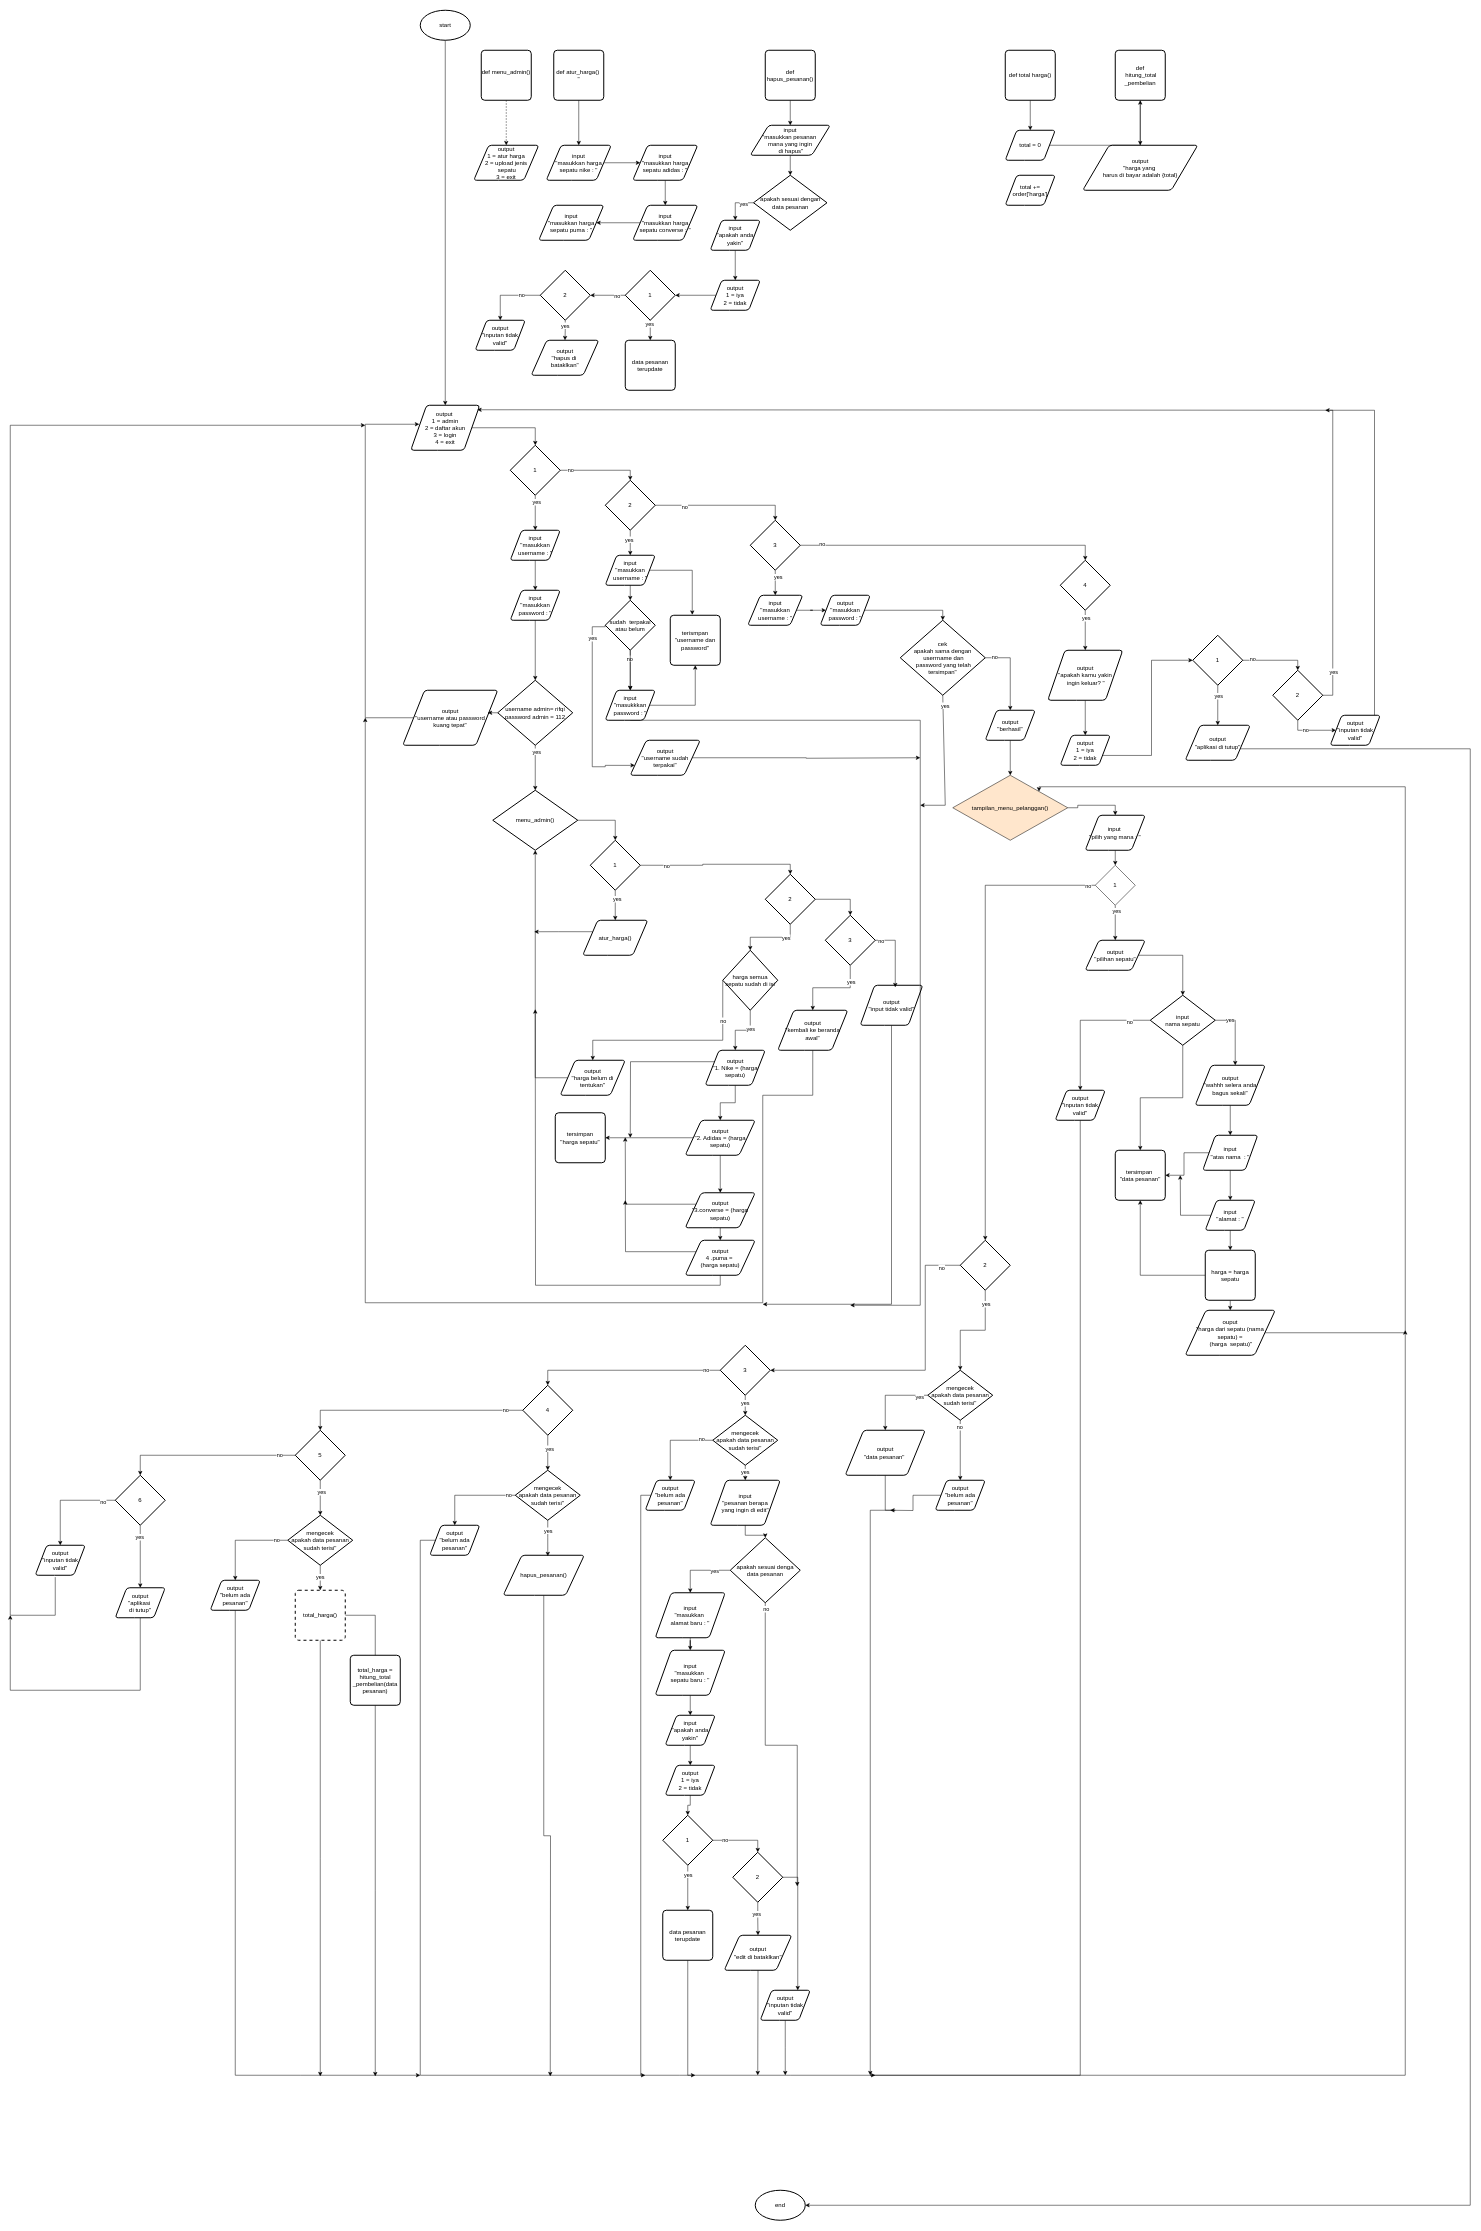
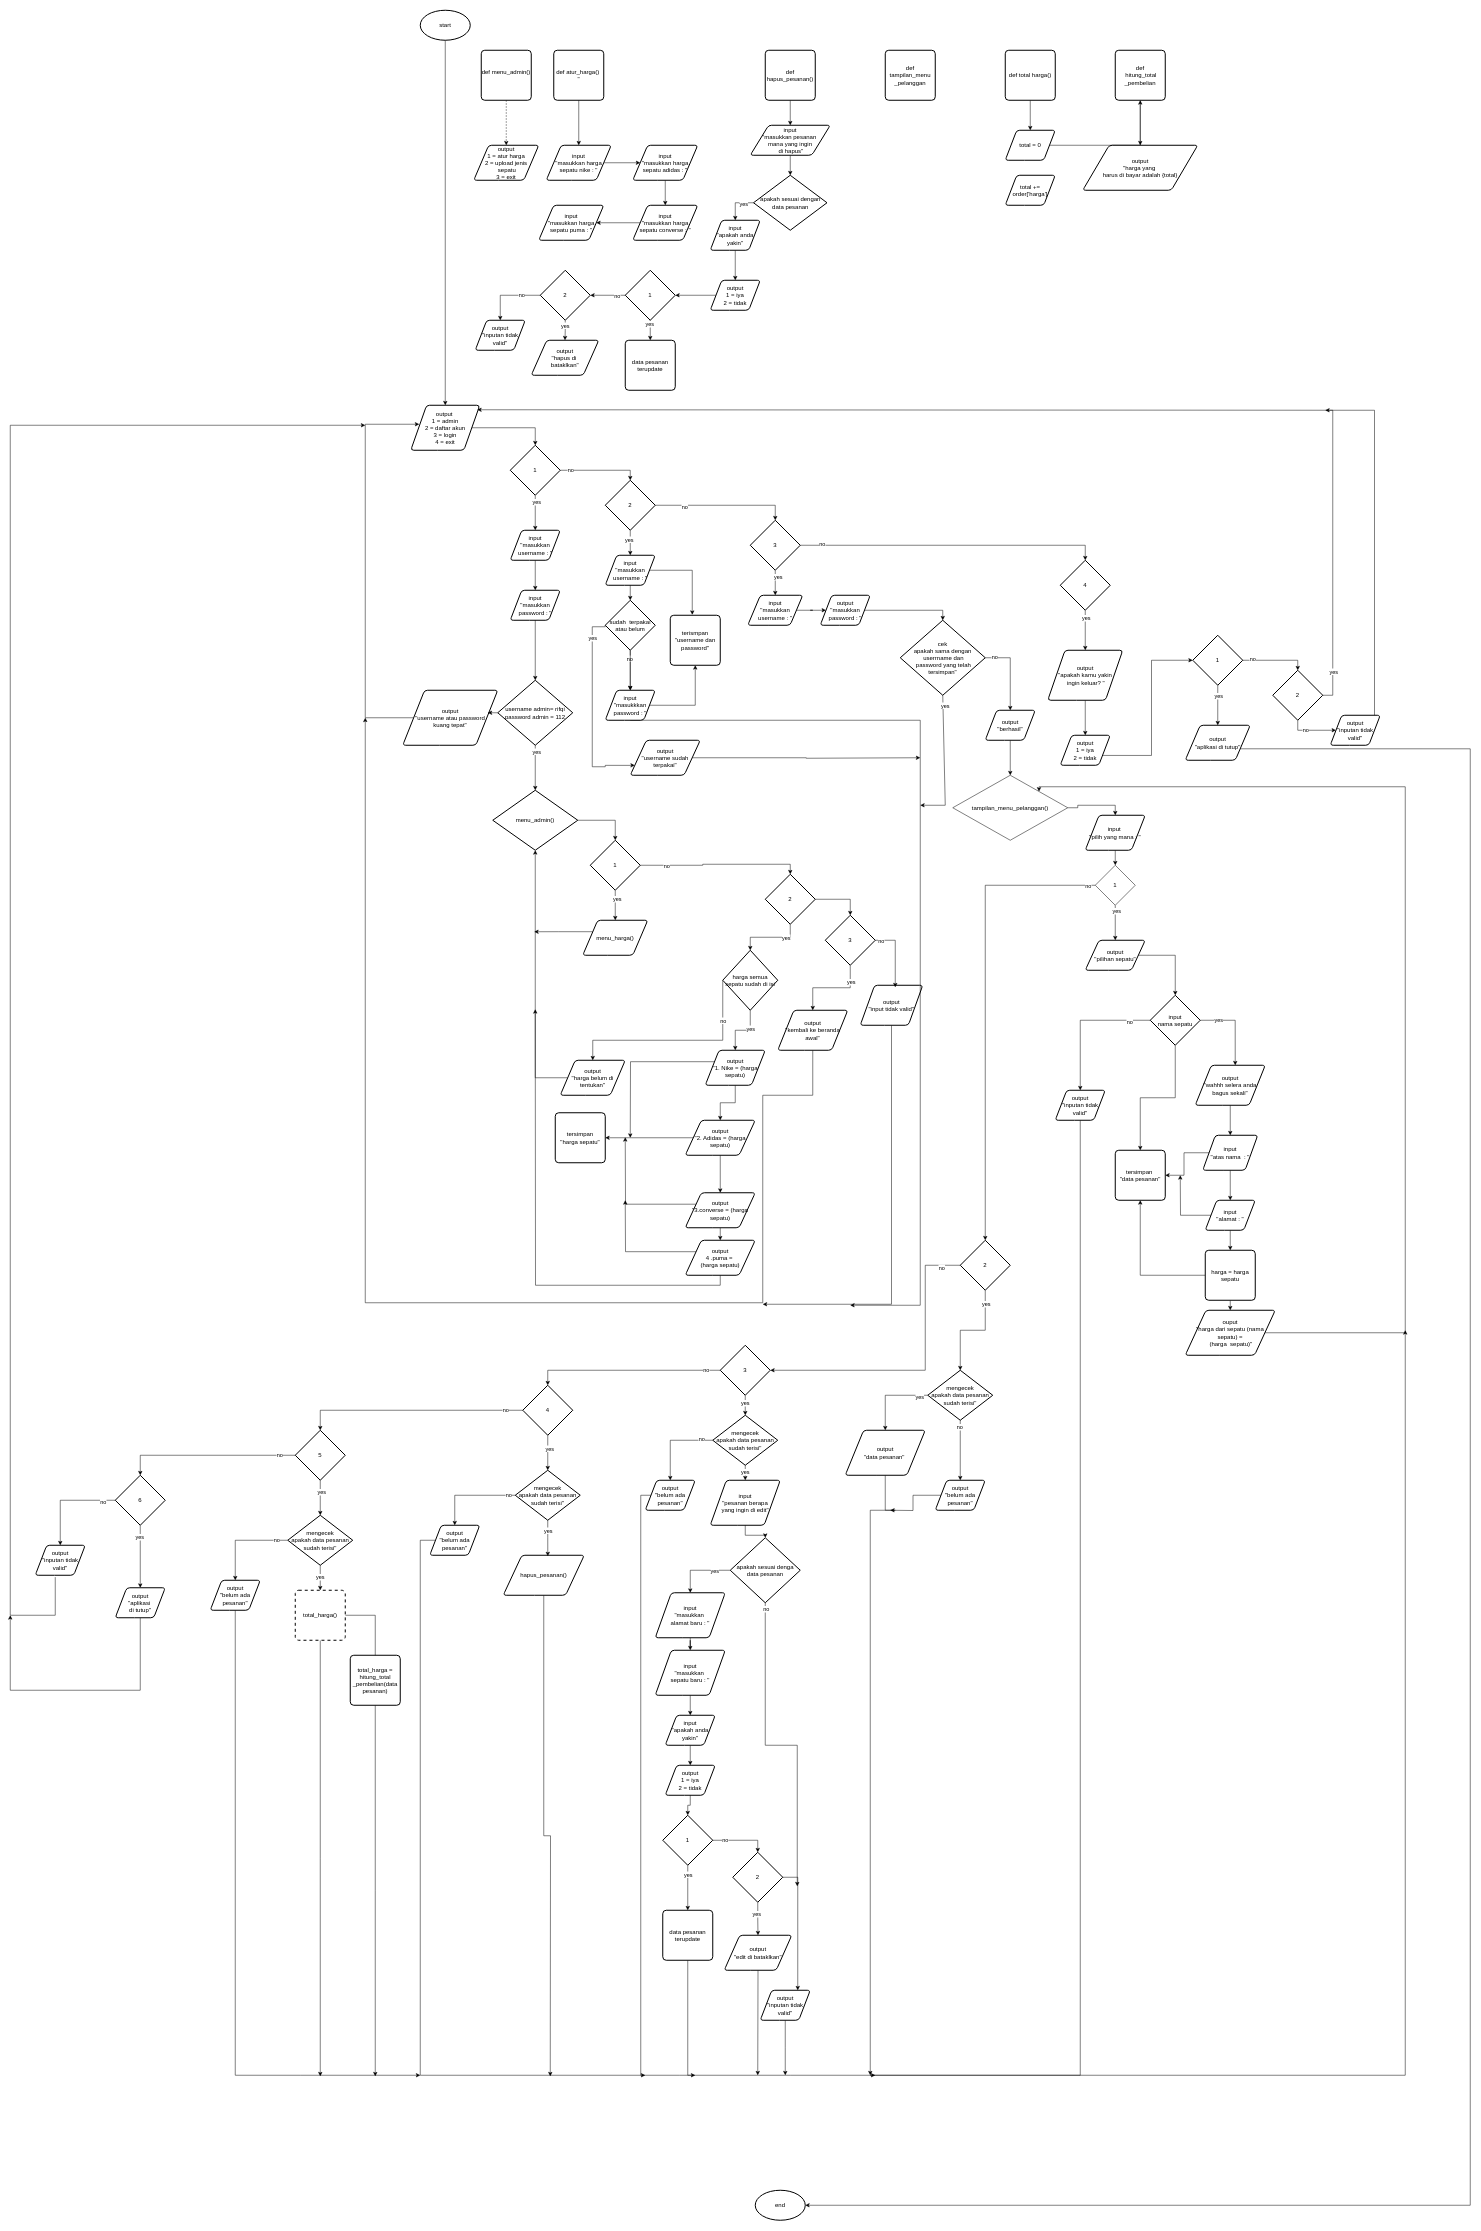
+ <mxCell id="287" value="def tampilan_menu&lt;div&gt;_pelanggan&lt;/div&gt;" style="rounded=1;whiteSpace=wrap;html=1;absoluteArcSize=1;arcSize=14;strokeWidth=2;" parent="1" vertex="1"><mxGeometry x="1770" y="100" width="100" height="100" as="geometry" /></mxCell>
- <mxCell id="96" value="tampilan_menu_pelanggan()" style="rhombus;whiteSpace=wrap;html=1;fillColor=#ffe6cc;" parent="1" vertex="1"><mxGeometry x="1905" y="1550" width="230" height="130" as="geometry" /></mxCell>
+ <mxCell id="96" value="tampilan_menu_pelanggan()" style="rhombus;whiteSpace=wrap;html=1;" parent="1" vertex="1"><mxGeometry x="1905" y="1550" width="230" height="130" as="geometry" /></mxCell>
- <mxCell id="23" value="atur_harga()" style="shape=parallelogram;html=1;strokeWidth=2;perimeter=parallelogramPerimeter;whiteSpace=wrap;rounded=1;arcSize=12;size=0.23;" parent="1" vertex="1"><mxGeometry x="1165" y="1840" width="130" height="70" as="geometry" /></mxCell>
+ <mxCell id="23" value="menu_harga()" style="shape=parallelogram;html=1;strokeWidth=2;perimeter=parallelogramPerimeter;whiteSpace=wrap;rounded=1;arcSize=12;size=0.23;" parent="1" vertex="1"><mxGeometry x="1165" y="1840" width="130" height="70" as="geometry" /></mxCell>
- <mxCell id="106" value="input&lt;div&gt;nama sepatu&lt;/div&gt;" style="strokeWidth=2;html=1;shape=mxgraph.flowchart.decision;whiteSpace=wrap;" parent="1" vertex="1"><mxGeometry x="2300" y="1990" width="130" height="100" as="geometry" /></mxCell>
+ <mxCell id="106" value="input&lt;div&gt;nama sepatu&lt;/div&gt;" style="strokeWidth=2;html=1;shape=mxgraph.flowchart.decision;whiteSpace=wrap;" parent="1" vertex="1"><mxGeometry x="2300" y="1990" width="100" height="100" as="geometry" /></mxCell>
